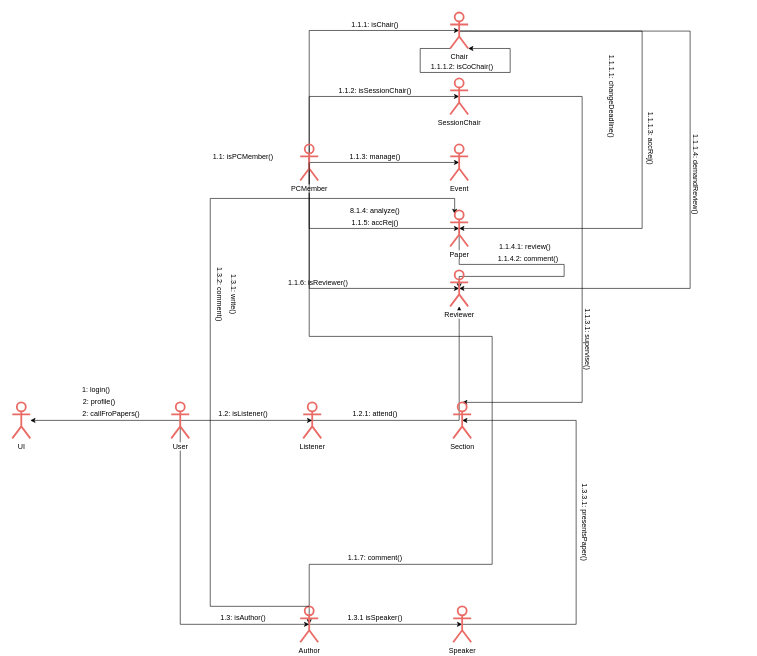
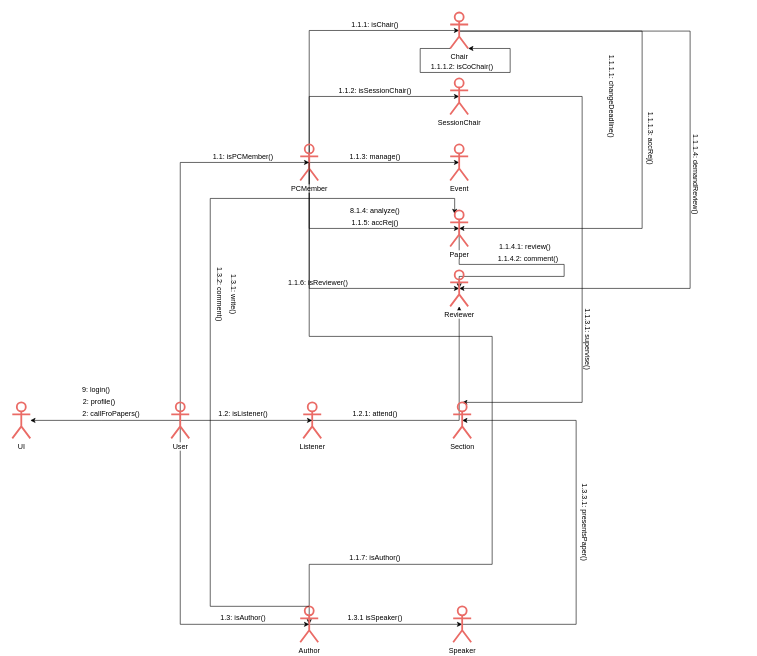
+ <mxCell id="15" style="edgeStyle=orthogonalEdgeStyle;rounded=0;orthogonalLoop=1;jettySize=auto;html=1;exitX=0.5;exitY=0.5;exitDx=0;exitDy=0;exitPerimeter=0;entryX=0.5;entryY=0.5;entryDx=0;entryDy=0;entryPerimeter=0;" edge="1" parent="1" source="18" target="8"><mxGeometry relative="1" as="geometry"><Array as="points"><mxPoint x="300" y="270" /></Array></mxGeometry></mxCell>
- <mxCell id="19" value="1: login()" style="text;html=1;strokeColor=none;fillColor=none;align=center;verticalAlign=middle;whiteSpace=wrap;rounded=0;" vertex="1" parent="1"><mxGeometry x="125" y="640" width="70" height="20" as="geometry" /></mxCell>
+ <mxCell id="19" value="9: login()" style="text;html=1;strokeColor=none;fillColor=none;align=center;verticalAlign=middle;whiteSpace=wrap;rounded=0;" vertex="1" parent="1"><mxGeometry x="125" y="640" width="70" height="20" as="geometry" /></mxCell>
- <mxCell id="47" value="1.1.7: comment()" style="text;html=1;strokeColor=none;fillColor=none;align=center;verticalAlign=middle;whiteSpace=wrap;rounded=0;" vertex="1" parent="1"><mxGeometry x="575" y="920" width="100" height="20" as="geometry" /></mxCell>
+ <mxCell id="47" value="1.1.7: isAuthor()" style="text;html=1;strokeColor=none;fillColor=none;align=center;verticalAlign=middle;whiteSpace=wrap;rounded=0;" vertex="1" parent="1"><mxGeometry x="575" y="920" width="100" height="20" as="geometry" /></mxCell>
